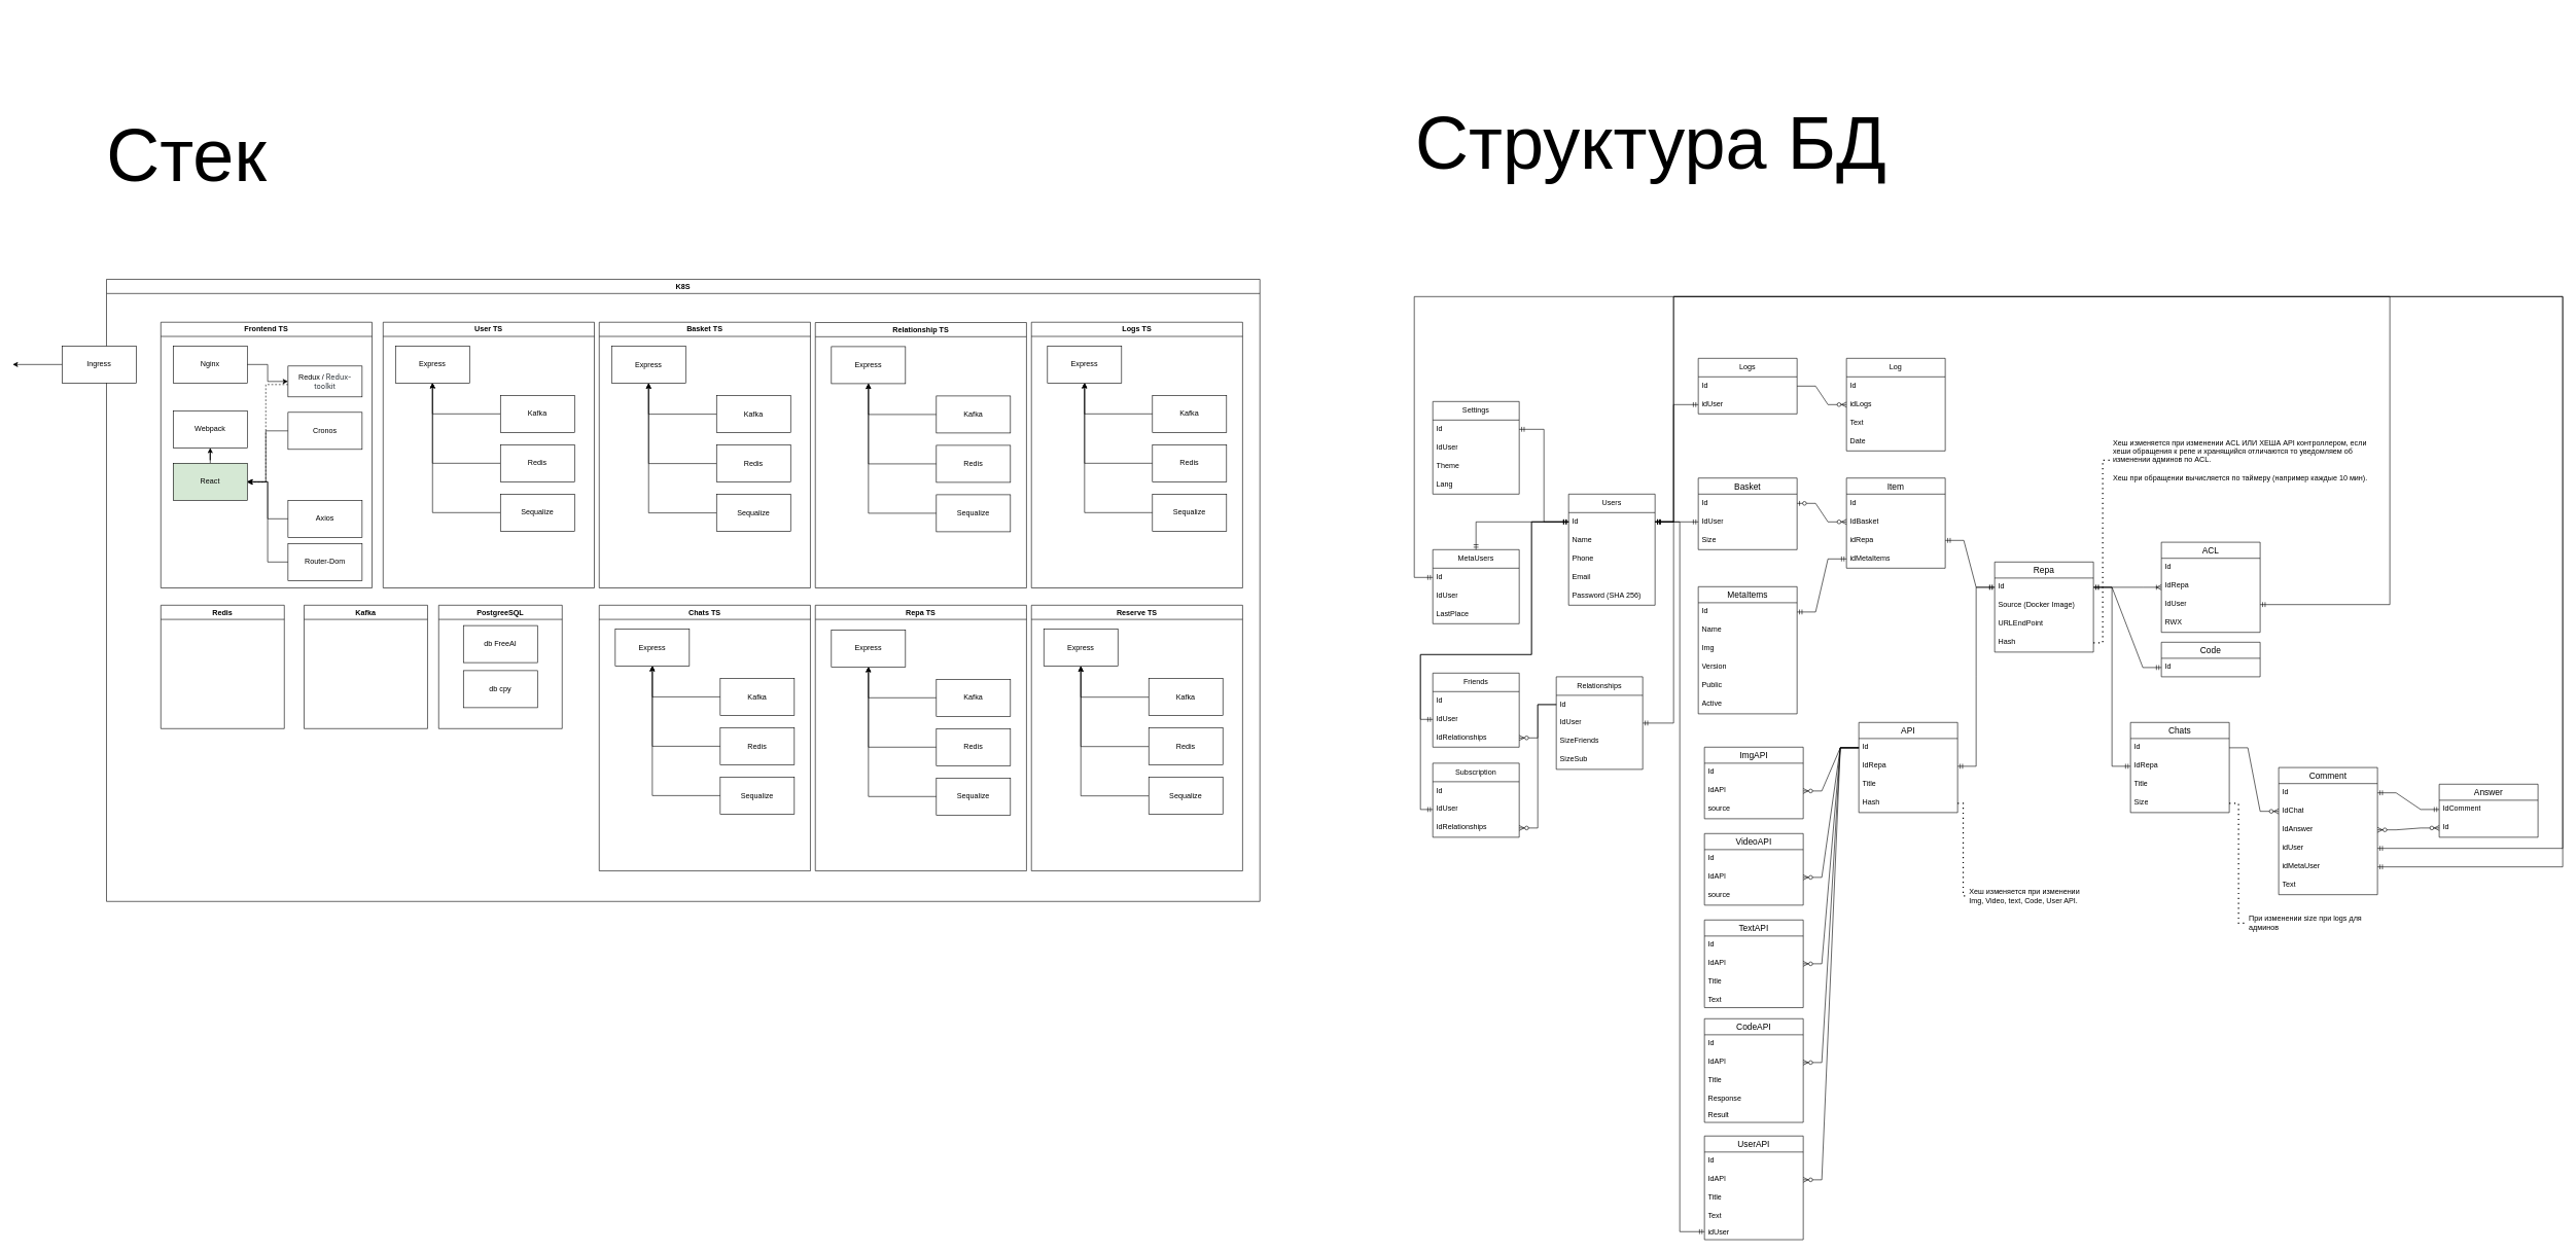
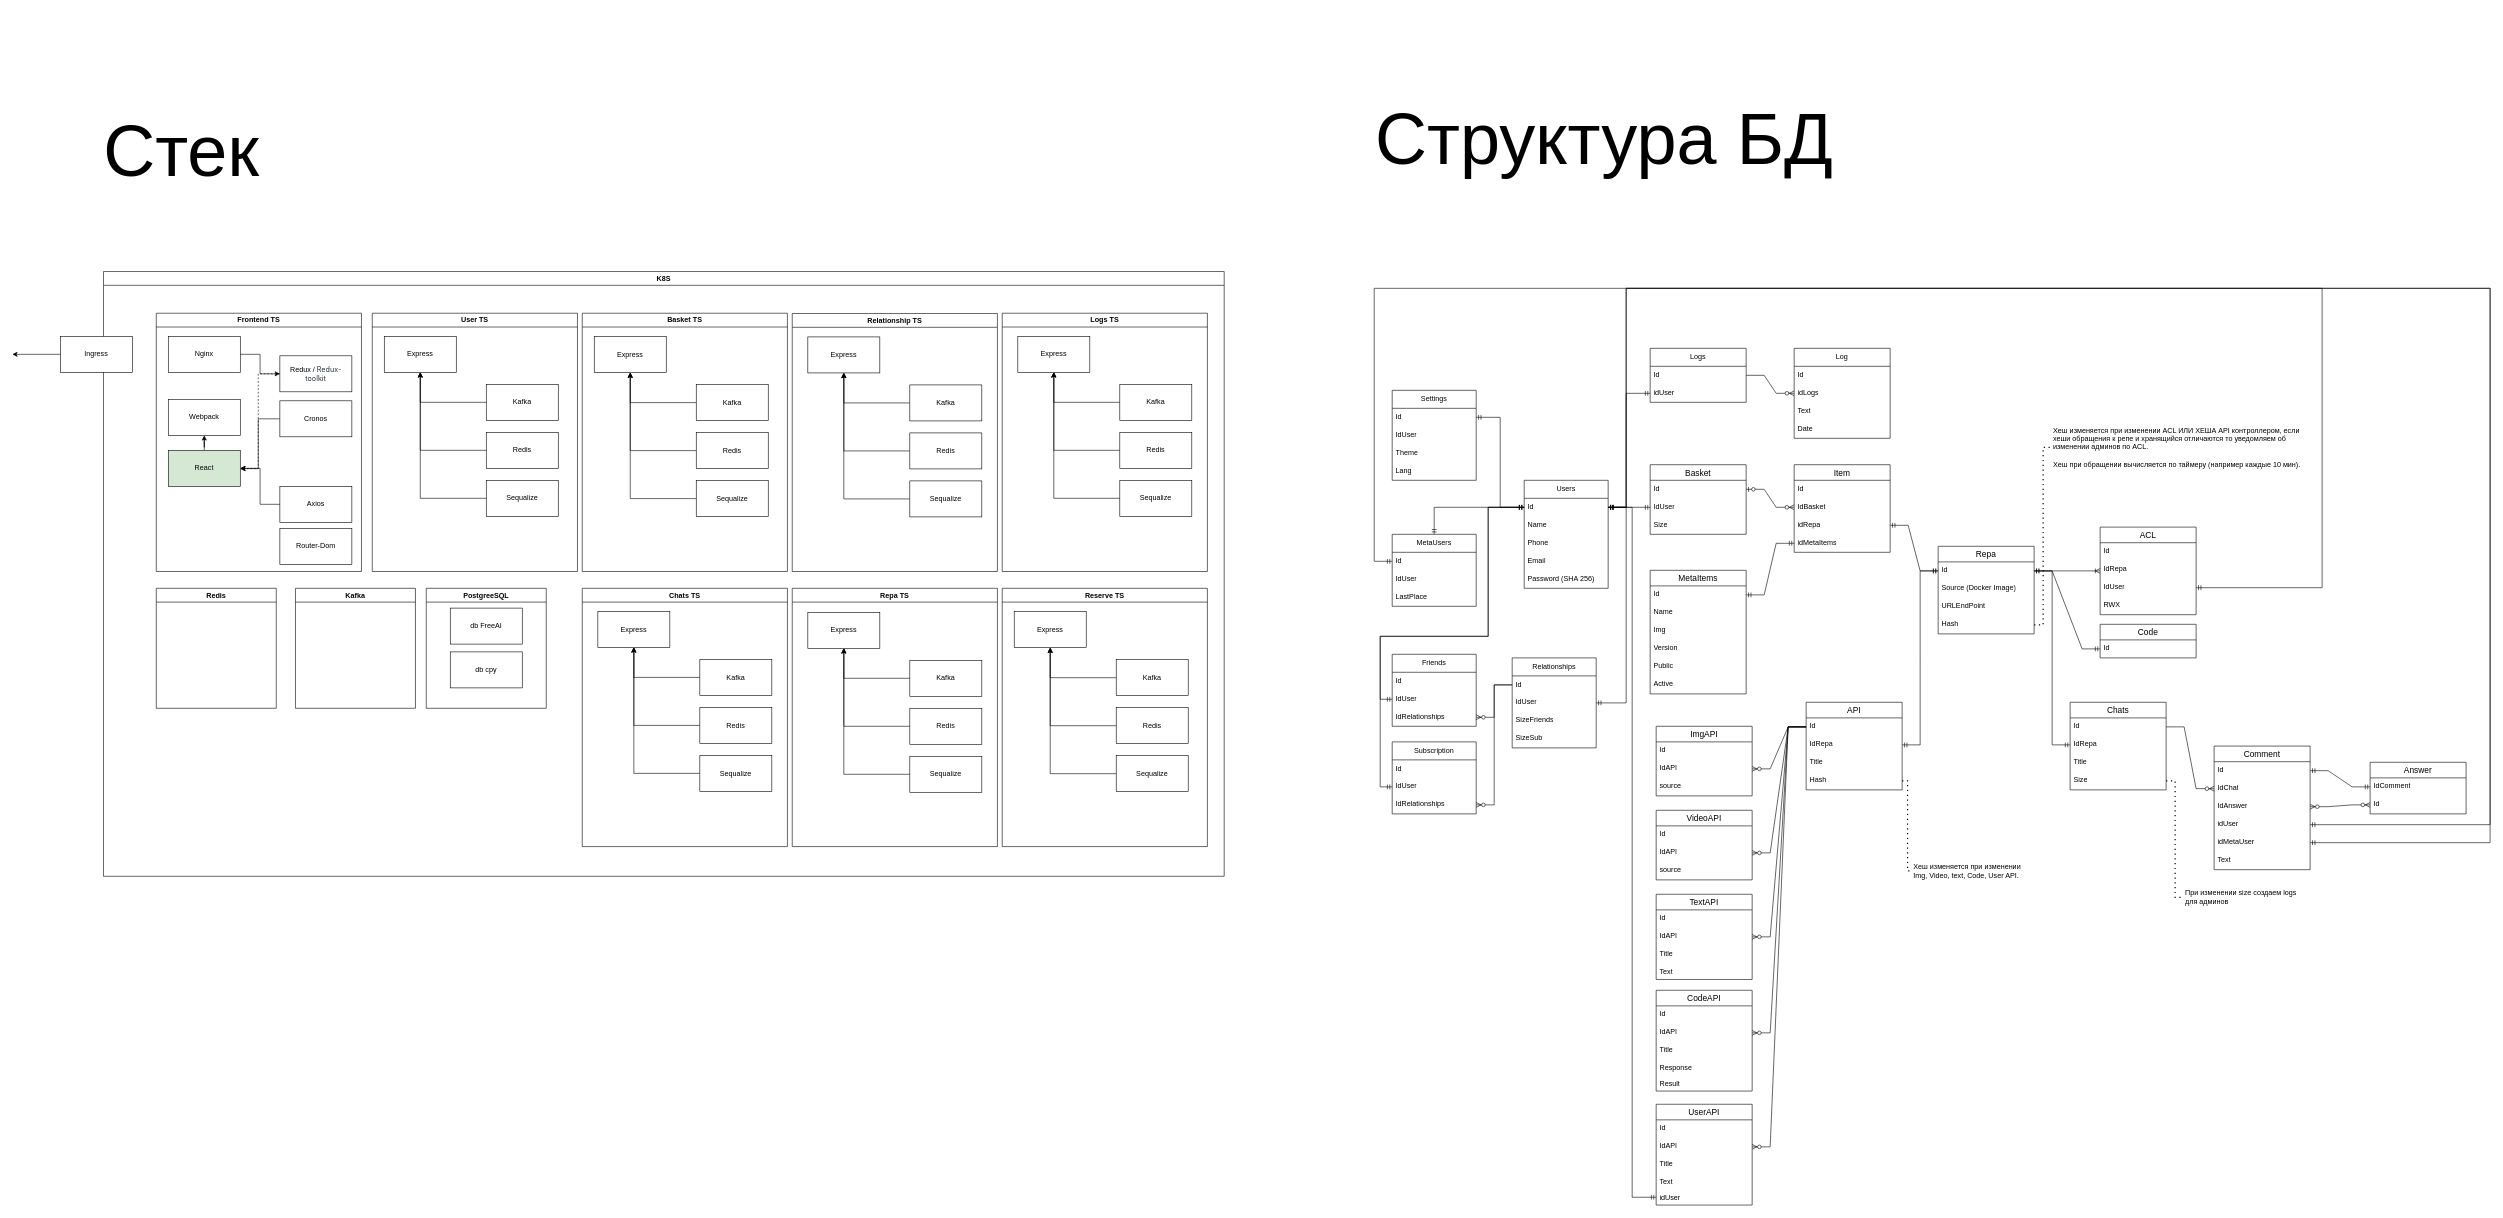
- <mxCell id="153" value="&lt;font&gt;Redux /&amp;nbsp;&lt;span style=&quot;color: rgb(42, 49, 55); font-family: inter, &amp;quot;Helvetica Neue&amp;quot;, sans-serif; text-align: left; background-color: rgb(255, 255, 255);&quot;&gt;Redux-toolkit&lt;/span&gt;&lt;/font&gt;" style="rounded=0;whiteSpace=wrap;html=1;" parent="149" vertex="1"><mxGeometry x="206" y="71" width="120" height="50" as="geometry" /></mxCell>
+ <mxCell id="153" value="&lt;font&gt;Redux /&amp;nbsp;&lt;span style=&quot;color: rgb(42, 49, 55); font-family: inter, &amp;quot;Helvetica Neue&amp;quot;, sans-serif; text-align: left; background-color: rgb(255, 255, 255);&quot;&gt;Redux-toolkit&lt;/span&gt;&lt;/font&gt;" style="rounded=0;whiteSpace=wrap;html=1;" parent="149" vertex="1"><mxGeometry x="206" y="71" width="120" height="60" as="geometry" /></mxCell>
- <mxCell id="162" style="edgeStyle=orthogonalEdgeStyle;rounded=0;orthogonalLoop=1;jettySize=auto;html=1;entryX=1;entryY=0.5;entryDx=0;entryDy=0;" parent="148" source="163" target="151" edge="1"><mxGeometry relative="1" as="geometry" /></mxCell>
- <mxCell id="108" value="При изменении size при logs для админов" style="text;html=1;align=left;verticalAlign=middle;whiteSpace=wrap;rounded=0;" parent="1" vertex="1"><mxGeometry x="3640" y="1480" width="190" height="30" as="geometry" /></mxCell>
+ <mxCell id="108" value="При изменении size создаем logs для админов" style="text;html=1;align=left;verticalAlign=middle;whiteSpace=wrap;rounded=0;" parent="1" vertex="1"><mxGeometry x="3640" y="1480" width="190" height="30" as="geometry" /></mxCell>
